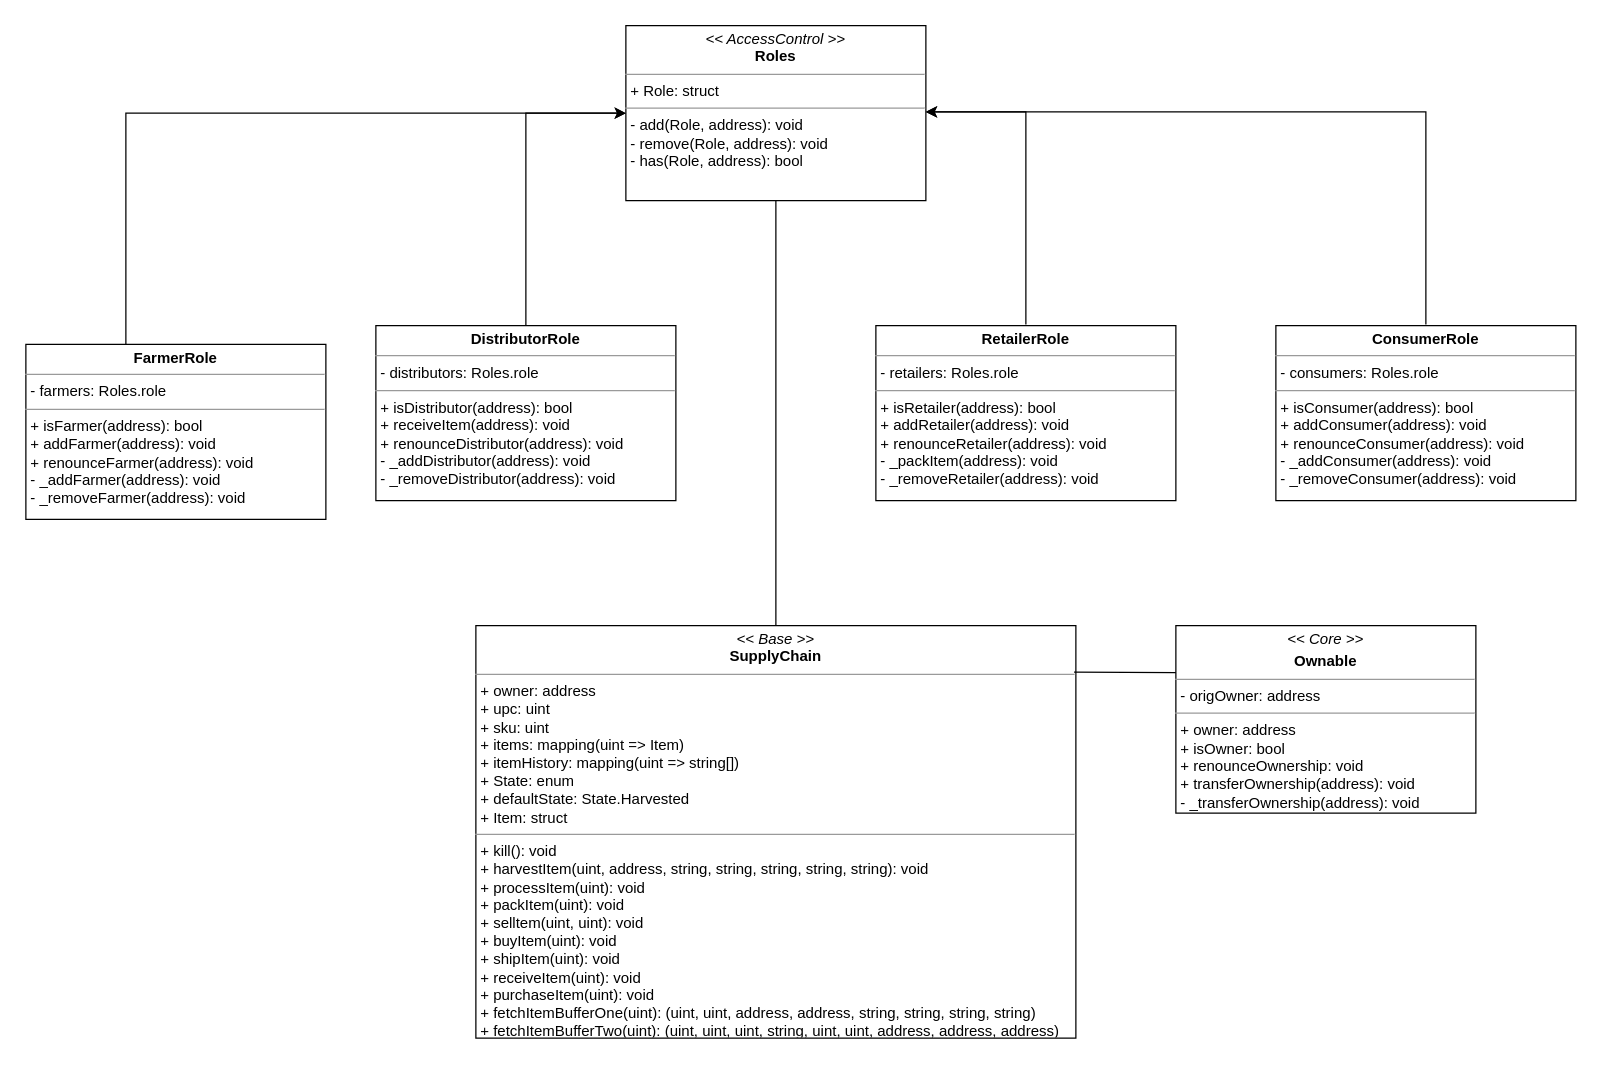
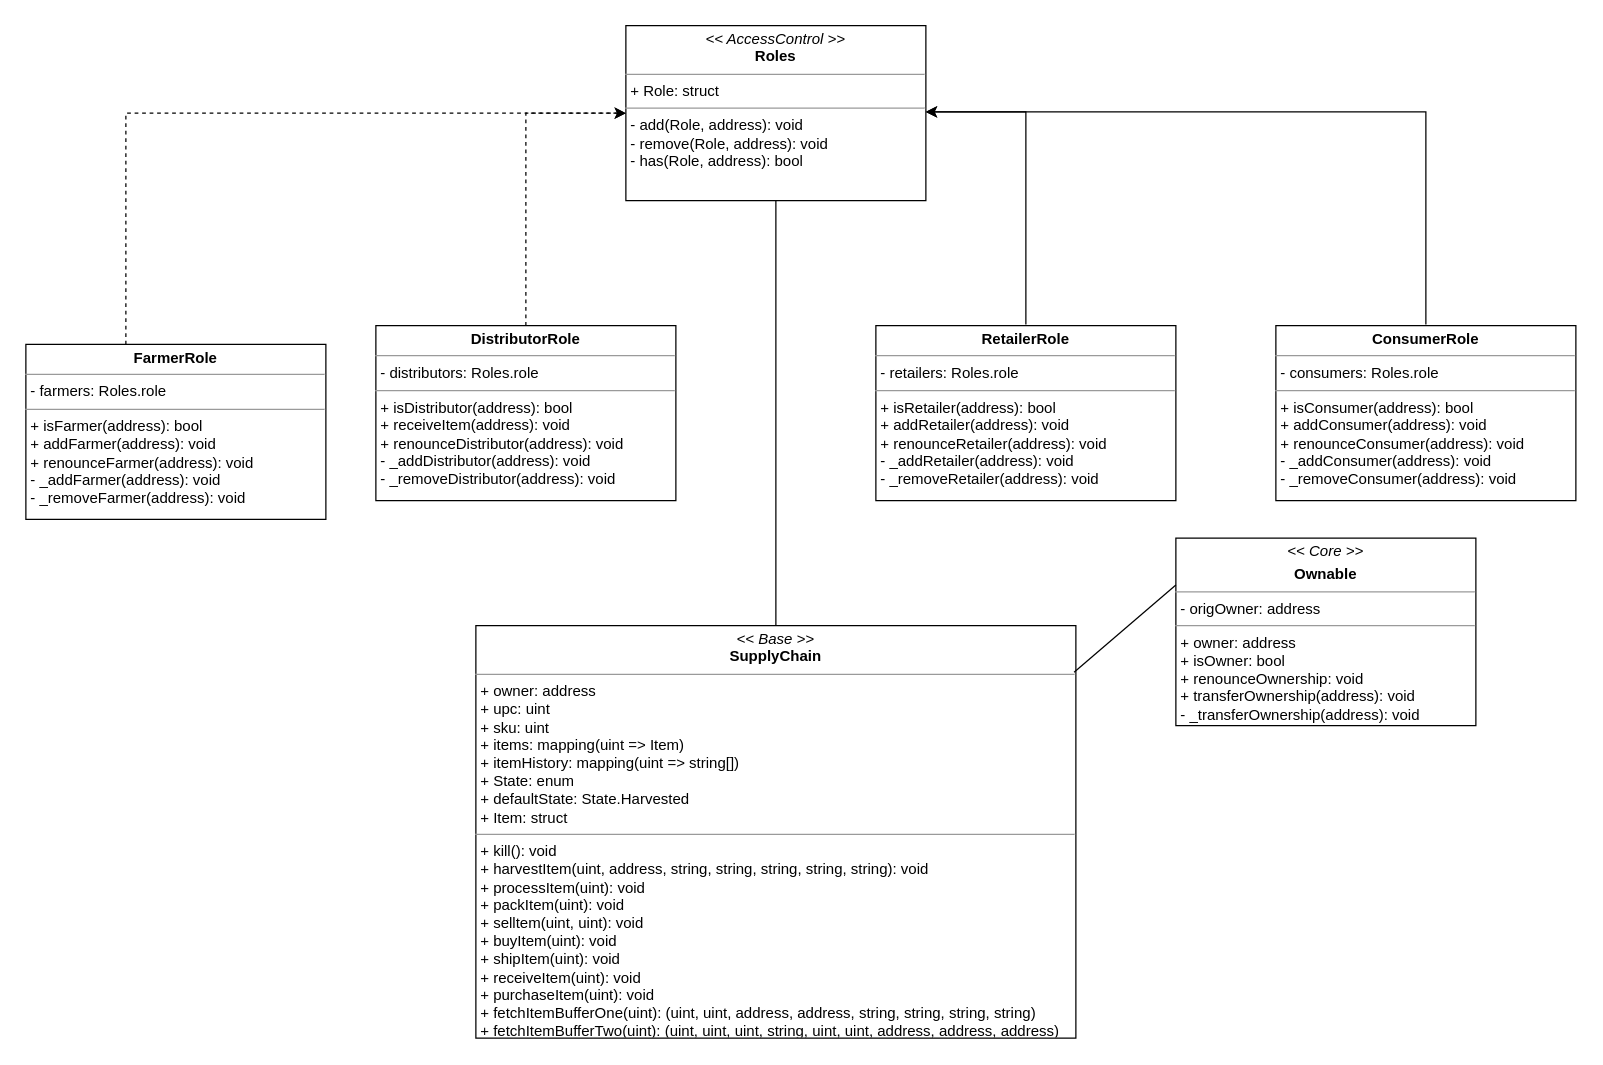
- <mxCell id="3" value="" style="edgeStyle=orthogonalEdgeStyle;rounded=0;orthogonalLoop=1;jettySize=auto;html=1;entryX=0;entryY=0.5;entryDx=0;entryDy=0;" edge="1" parent="1" source="4" target="2"><mxGeometry relative="1" as="geometry"><Array as="points"><mxPoint x="100" y="90" /></Array></mxGeometry></mxCell>
+ <mxCell id="3" value="" style="edgeStyle=orthogonalEdgeStyle;rounded=0;orthogonalLoop=1;jettySize=auto;html=1;entryX=0;entryY=0.5;entryDx=0;entryDy=0;dashed=1;" edge="1" parent="1" source="4" target="2"><mxGeometry relative="1" as="geometry"><Array as="points"><mxPoint x="100" y="90" /></Array></mxGeometry></mxCell>
- <mxCell id="6" value="" style="edgeStyle=orthogonalEdgeStyle;rounded=0;orthogonalLoop=1;jettySize=auto;html=1;exitX=0.5;exitY=0;exitDx=0;exitDy=0;entryX=0;entryY=0.5;entryDx=0;entryDy=0;" edge="1" parent="1" source="5" target="2"><mxGeometry relative="1" as="geometry"><mxPoint x="110" y="270" as="sourcePoint" /><mxPoint x="440" y="130" as="targetPoint" /><Array as="points"><mxPoint x="420" y="90" /></Array></mxGeometry></mxCell>
+ <mxCell id="6" value="" style="edgeStyle=orthogonalEdgeStyle;rounded=0;orthogonalLoop=1;jettySize=auto;html=1;exitX=0.5;exitY=0;exitDx=0;exitDy=0;entryX=0;entryY=0.5;entryDx=0;entryDy=0;dashed=1;" edge="1" parent="1" source="5" target="2"><mxGeometry relative="1" as="geometry"><mxPoint x="110" y="270" as="sourcePoint" /><mxPoint x="440" y="130" as="targetPoint" /><Array as="points"><mxPoint x="420" y="90" /></Array></mxGeometry></mxCell>
- <mxCell id="7" value="&lt;p style=&quot;margin: 0px ; margin-top: 4px ; text-align: center&quot;&gt;&lt;b&gt;RetailerRole&lt;/b&gt;&lt;/p&gt;&lt;hr size=&quot;1&quot;&gt;&lt;p style=&quot;margin: 0px ; margin-left: 4px&quot;&gt;- retailers: Roles.role&lt;br&gt;&lt;/p&gt;&lt;hr size=&quot;1&quot;&gt;&lt;p style=&quot;margin: 0px ; margin-left: 4px&quot;&gt;+ isRetailer(address): bool&lt;br&gt;&lt;/p&gt;&lt;p style=&quot;margin: 0px ; margin-left: 4px&quot;&gt;+ addRetailer(address): void&lt;br&gt;+ renounceRetailer(address): void&lt;/p&gt;&lt;p style=&quot;margin: 0px ; margin-left: 4px&quot;&gt;- _packItem(address): void&lt;/p&gt;&lt;p style=&quot;margin: 0px ; margin-left: 4px&quot;&gt;- _removeRetailer(address): void&lt;/p&gt;" style="verticalAlign=top;align=left;overflow=fill;fontSize=12;fontFamily=Helvetica;html=1;rounded=0;shadow=0;comic=0;labelBackgroundColor=none;strokeWidth=1" vertex="1" parent="1"><mxGeometry x="700" y="260" width="240" height="140" as="geometry" /></mxCell>
+ <mxCell id="7" value="&lt;p style=&quot;margin: 0px ; margin-top: 4px ; text-align: center&quot;&gt;&lt;b&gt;RetailerRole&lt;/b&gt;&lt;/p&gt;&lt;hr size=&quot;1&quot;&gt;&lt;p style=&quot;margin: 0px ; margin-left: 4px&quot;&gt;- retailers: Roles.role&lt;br&gt;&lt;/p&gt;&lt;hr size=&quot;1&quot;&gt;&lt;p style=&quot;margin: 0px ; margin-left: 4px&quot;&gt;+ isRetailer(address): bool&lt;br&gt;&lt;/p&gt;&lt;p style=&quot;margin: 0px ; margin-left: 4px&quot;&gt;+ addRetailer(address): void&lt;br&gt;+ renounceRetailer(address): void&lt;/p&gt;&lt;p style=&quot;margin: 0px ; margin-left: 4px&quot;&gt;- _addRetailer(address): void&lt;/p&gt;&lt;p style=&quot;margin: 0px ; margin-left: 4px&quot;&gt;- _removeRetailer(address): void&lt;/p&gt;" style="verticalAlign=top;align=left;overflow=fill;fontSize=12;fontFamily=Helvetica;html=1;rounded=0;shadow=0;comic=0;labelBackgroundColor=none;strokeWidth=1" vertex="1" parent="1"><mxGeometry x="700" y="260" width="240" height="140" as="geometry" /></mxCell>
- <mxCell id="13" value="&lt;p style=&quot;margin: 0px ; margin-top: 4px ; text-align: center&quot;&gt;&lt;i&gt;&amp;lt;&amp;lt; Core &amp;gt;&amp;gt;&lt;/i&gt;&lt;/p&gt;&lt;p style=&quot;margin: 0px ; margin-top: 4px ; text-align: center&quot;&gt;&lt;b&gt;Ownable&lt;/b&gt;&lt;/p&gt;&lt;hr size=&quot;1&quot;&gt;&lt;p style=&quot;margin: 0px ; margin-left: 4px&quot;&gt;- origOwner: address&lt;br&gt;&lt;/p&gt;&lt;hr size=&quot;1&quot;&gt;&lt;p style=&quot;margin: 0px ; margin-left: 4px&quot;&gt;+ owner: address&lt;/p&gt;&lt;p style=&quot;margin: 0px ; margin-left: 4px&quot;&gt;+ isOwner: bool&lt;/p&gt;&lt;p style=&quot;margin: 0px ; margin-left: 4px&quot;&gt;+ renounceOwnership: void&lt;/p&gt;&lt;p style=&quot;margin: 0px ; margin-left: 4px&quot;&gt;+ transferOwnership(address): void&lt;/p&gt;&lt;p style=&quot;margin: 0px ; margin-left: 4px&quot;&gt;- _transferOwnership(address): void&lt;/p&gt;" style="verticalAlign=top;align=left;overflow=fill;fontSize=12;fontFamily=Helvetica;html=1;rounded=0;shadow=0;comic=0;labelBackgroundColor=none;strokeWidth=1" vertex="1" parent="1"><mxGeometry x="940" y="500" width="240" height="150" as="geometry" /></mxCell>
+ <mxCell id="13" value="&lt;p style=&quot;margin: 0px ; margin-top: 4px ; text-align: center&quot;&gt;&lt;i&gt;&amp;lt;&amp;lt; Core &amp;gt;&amp;gt;&lt;/i&gt;&lt;/p&gt;&lt;p style=&quot;margin: 0px ; margin-top: 4px ; text-align: center&quot;&gt;&lt;b&gt;Ownable&lt;/b&gt;&lt;/p&gt;&lt;hr size=&quot;1&quot;&gt;&lt;p style=&quot;margin: 0px ; margin-left: 4px&quot;&gt;- origOwner: address&lt;br&gt;&lt;/p&gt;&lt;hr size=&quot;1&quot;&gt;&lt;p style=&quot;margin: 0px ; margin-left: 4px&quot;&gt;+ owner: address&lt;/p&gt;&lt;p style=&quot;margin: 0px ; margin-left: 4px&quot;&gt;+ isOwner: bool&lt;/p&gt;&lt;p style=&quot;margin: 0px ; margin-left: 4px&quot;&gt;+ renounceOwnership: void&lt;/p&gt;&lt;p style=&quot;margin: 0px ; margin-left: 4px&quot;&gt;+ transferOwnership(address): void&lt;/p&gt;&lt;p style=&quot;margin: 0px ; margin-left: 4px&quot;&gt;- _transferOwnership(address): void&lt;/p&gt;" style="verticalAlign=top;align=left;overflow=fill;fontSize=12;fontFamily=Helvetica;html=1;rounded=0;shadow=0;comic=0;labelBackgroundColor=none;strokeWidth=1" vertex="1" parent="1"><mxGeometry x="940" y="430" width="240" height="150" as="geometry" /></mxCell>
